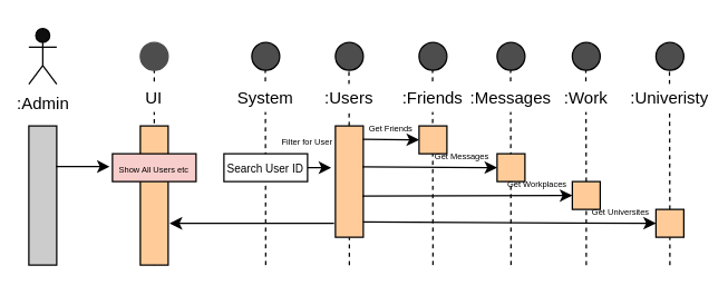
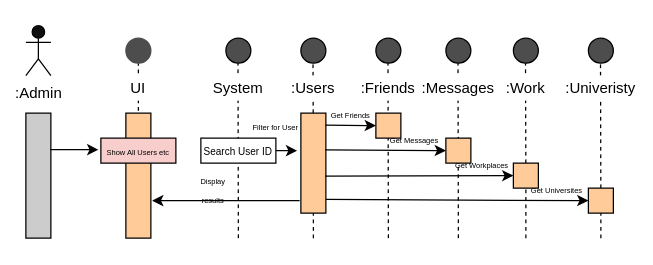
+ <mxCell id="46" value="&lt;font style=&quot;font-size: 6px&quot;&gt;Display results&lt;br&gt;&lt;/font&gt;" style="text;html=1;strokeColor=none;fillColor=none;align=center;verticalAlign=middle;whiteSpace=wrap;rounded=0;" vertex="1" parent="1"><mxGeometry x="150" y="140" width="40" height="20" as="geometry" /></mxCell>
